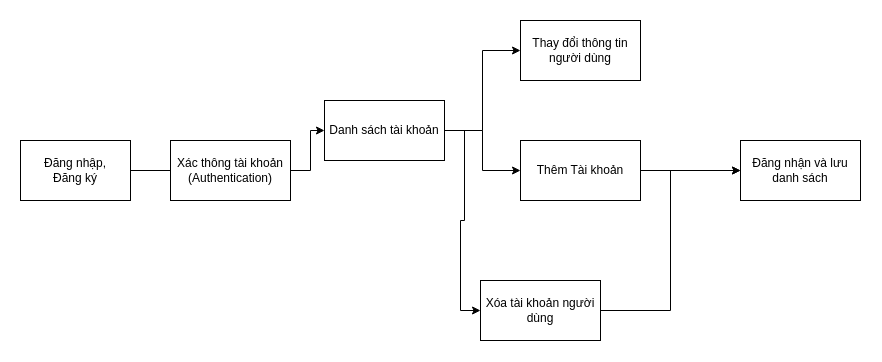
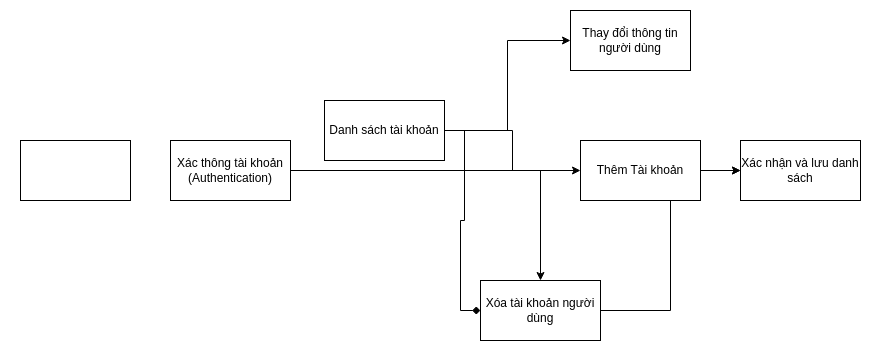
- <mxCell id="6" value="Thay đổi thông tin người dùng" style="rounded=0;whiteSpace=wrap;html=1;" vertex="1" parent="1"><mxGeometry x="520" y="20" width="120" height="60" as="geometry" /></mxCell>
+ <mxCell id="6" value="Thay đổi thông tin người dùng" style="rounded=0;whiteSpace=wrap;html=1;" vertex="1" parent="1"><mxGeometry x="570" y="10" width="120" height="60" as="geometry" /></mxCell>
- <mxCell id="4" style="edgeStyle=orthogonalEdgeStyle;rounded=0;orthogonalLoop=1;jettySize=auto;html=1;exitX=1;exitY=0.5;exitDx=0;exitDy=0;entryX=0;entryY=0.5;entryDx=0;entryDy=0;" edge="1" parent="1" source="5" target="13"><mxGeometry relative="1" as="geometry" /></mxCell>
+ <mxCell id="4" style="edgeStyle=orthogonalEdgeStyle;rounded=0;orthogonalLoop=1;jettySize=auto;html=1;exitX=1;exitY=0.5;exitDx=0;exitDy=0;" edge="1" parent="1" source="5" target="8"><mxGeometry relative="1" as="geometry" /></mxCell>
- <mxCell id="3" value="Đăng nhập,&lt;br&gt;Đăng ký" style="text;html=1;align=center;verticalAlign=middle;whiteSpace=wrap;rounded=0;" vertex="1" parent="1"><mxGeometry x="20" y="140" width="110" height="60" as="geometry" /></mxCell>
- <mxCell id="9" value="" style="endArrow=none;html=1;rounded=0;exitX=1;exitY=0.5;exitDx=0;exitDy=0;entryX=0;entryY=0.5;entryDx=0;entryDy=0;" edge="1" parent="1" source="3" target="5"><mxGeometry width="50" height="50" relative="1" as="geometry"><mxPoint x="360" y="120" as="sourcePoint" /><mxPoint x="410" y="70" as="targetPoint" /></mxGeometry></mxCell>
- <mxCell id="15" value="Thêm Tài khoản" style="rounded=0;whiteSpace=wrap;html=1;" vertex="1" parent="1"><mxGeometry x="520" y="140" width="120" height="60" as="geometry" /></mxCell>
+ <mxCell id="15" value="Thêm Tài khoản" style="rounded=0;whiteSpace=wrap;html=1;" vertex="1" parent="1"><mxGeometry x="580" y="140" width="120" height="60" as="geometry" /></mxCell>
- <mxCell id="16" value="Đăng nhận và lưu danh sách" style="rounded=0;whiteSpace=wrap;html=1;" vertex="1" parent="1"><mxGeometry x="740" y="140" width="120" height="60" as="geometry" /></mxCell>
+ <mxCell id="16" value="Xác nhận và lưu danh sách" style="rounded=0;whiteSpace=wrap;html=1;" vertex="1" parent="1"><mxGeometry x="740" y="140" width="120" height="60" as="geometry" /></mxCell>
- <mxCell id="11" style="edgeStyle=orthogonalEdgeStyle;rounded=0;orthogonalLoop=1;jettySize=auto;html=1;entryX=0;entryY=0.5;entryDx=0;entryDy=0;" edge="1" parent="1" source="13" target="8"><mxGeometry relative="1" as="geometry" /></mxCell>
+ <mxCell id="11" style="edgeStyle=orthogonalEdgeStyle;rounded=0;orthogonalLoop=1;jettySize=auto;html=1;entryX=0;entryY=0.5;entryDx=0;entryDy=0;endArrow=diamond;" edge="1" parent="1" source="13" target="8"><mxGeometry relative="1" as="geometry" /></mxCell>
